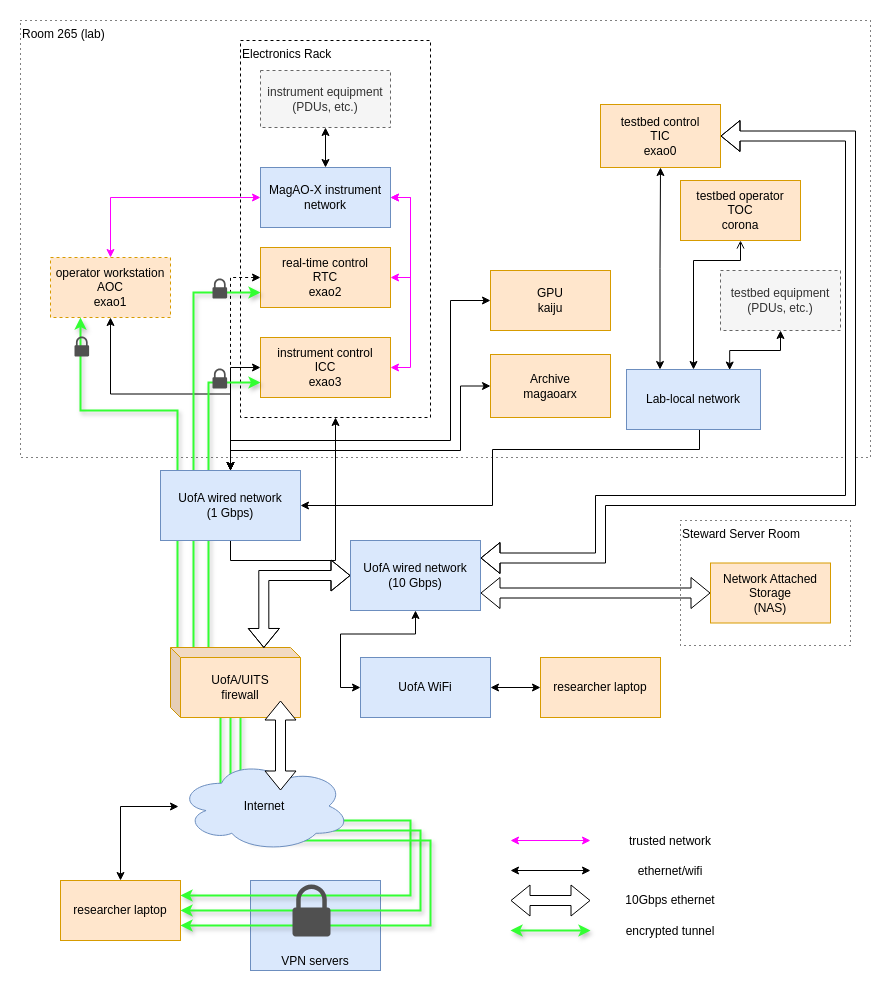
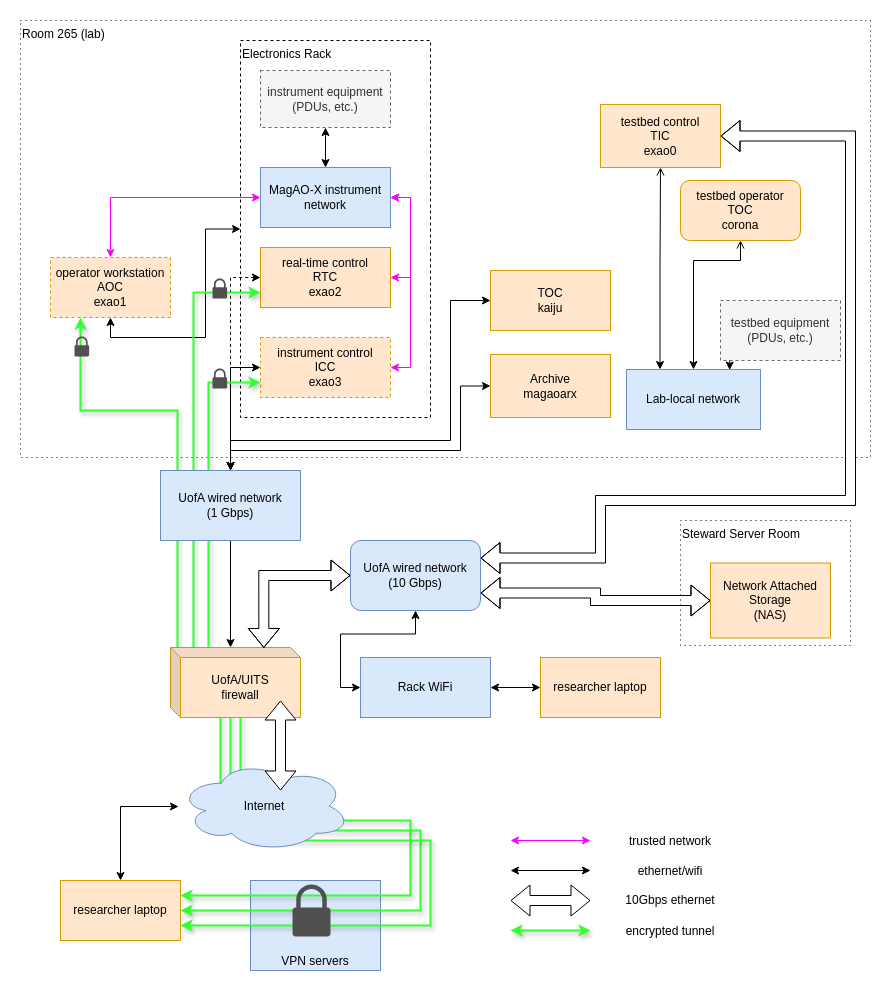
- <mxCell id="29" style="edgeStyle=orthogonalEdgeStyle;rounded=0;orthogonalLoop=1;jettySize=auto;html=1;exitX=0.25;exitY=0;exitDx=0;exitDy=0;entryX=0.5;entryY=1;entryDx=0;entryDy=0;startArrow=classic;startFill=1;" edge="1" parent="1" source="30" target="24"><mxGeometry relative="1" as="geometry" /></mxCell>
+ <mxCell id="29" style="edgeStyle=orthogonalEdgeStyle;rounded=0;orthogonalLoop=1;jettySize=auto;html=1;exitX=0.25;exitY=0;exitDx=0;exitDy=0;entryX=0.5;entryY=1;entryDx=0;entryDy=0;startArrow=classic;startFill=1;endArrow=open;" edge="1" parent="1" source="30" target="24"><mxGeometry relative="1" as="geometry" /></mxCell>
- <mxCell id="31" value="&lt;div&gt;testbed operator&lt;/div&gt;&lt;div&gt;TOC&lt;/div&gt;&lt;div&gt;corona&lt;br&gt;&lt;/div&gt;" style="rounded=0;whiteSpace=wrap;html=1;fillColor=#ffe6cc;strokeColor=#d79b00;" parent="1" vertex="1"><mxGeometry x="680" y="180" width="120" height="60" as="geometry" /></mxCell>
+ <mxCell id="31" value="&lt;div&gt;testbed operator&lt;/div&gt;&lt;div&gt;TOC&lt;/div&gt;&lt;div&gt;corona&lt;br&gt;&lt;/div&gt;" style="whiteSpace=wrap;html=1;fillColor=#ffe6cc;strokeColor=#d79b00;rounded=1;" parent="1" vertex="1"><mxGeometry x="680" y="180" width="120" height="60" as="geometry" /></mxCell>
- <mxCell id="33" value="&lt;div&gt;GPU&lt;/div&gt;&lt;div&gt;kaiju&lt;br&gt;&lt;/div&gt;" style="rounded=0;whiteSpace=wrap;html=1;fillColor=#ffe6cc;strokeColor=#d79b00;" parent="1" vertex="1"><mxGeometry x="490" y="270" width="120" height="60" as="geometry" /></mxCell>
+ <mxCell id="33" value="&lt;div&gt;TOC&lt;/div&gt;&lt;div&gt;kaiju&lt;br&gt;&lt;/div&gt;" style="rounded=0;whiteSpace=wrap;html=1;fillColor=#ffe6cc;strokeColor=#d79b00;" parent="1" vertex="1"><mxGeometry x="490" y="270" width="120" height="60" as="geometry" /></mxCell>
- <mxCell id="35" value="&lt;div&gt;testbed equipment&lt;/div&gt;&lt;div&gt;(PDUs, etc.)&lt;br&gt;&lt;/div&gt;" style="rounded=0;whiteSpace=wrap;html=1;fillColor=#f5f5f5;strokeColor=#666666;fontColor=#333333;dashed=1;" parent="1" vertex="1"><mxGeometry x="720" y="270" width="120" height="60" as="geometry" /></mxCell>
+ <mxCell id="35" value="&lt;div&gt;testbed equipment&lt;/div&gt;&lt;div&gt;(PDUs, etc.)&lt;br&gt;&lt;/div&gt;" style="rounded=0;whiteSpace=wrap;html=1;fillColor=#f5f5f5;strokeColor=#666666;fontColor=#333333;dashed=1;" parent="1" vertex="1"><mxGeometry x="720" y="300" width="120" height="60" as="geometry" /></mxCell>
- <mxCell id="10" value="&lt;div&gt;instrument control&lt;/div&gt;&lt;div&gt;ICC&lt;/div&gt;&lt;div&gt;exao3&lt;br&gt;&lt;/div&gt;" style="rounded=0;whiteSpace=wrap;html=1;fillColor=#ffe6cc;strokeColor=#d79b00;" parent="1" vertex="1"><mxGeometry x="260" y="337" width="130" height="60" as="geometry" /></mxCell>
+ <mxCell id="10" value="&lt;div&gt;instrument control&lt;/div&gt;&lt;div&gt;ICC&lt;/div&gt;&lt;div&gt;exao3&lt;br&gt;&lt;/div&gt;" style="rounded=0;whiteSpace=wrap;html=1;fillColor=#ffe6cc;strokeColor=#d79b00;dashed=1;" parent="1" vertex="1"><mxGeometry x="260" y="337" width="130" height="60" as="geometry" /></mxCell>
- <mxCell id="6" style="edgeStyle=orthogonalEdgeStyle;rounded=0;orthogonalLoop=1;jettySize=auto;html=1;exitX=0.5;exitY=1;exitDx=0;exitDy=0;entryX=0.5;entryY=0;entryDx=0;entryDy=0;startArrow=classic;startFill=1;" parent="1" source="7" target="44" edge="1"><mxGeometry relative="1" as="geometry" /></mxCell>
+ <mxCell id="6" style="edgeStyle=orthogonalEdgeStyle;rounded=0;orthogonalLoop=1;jettySize=auto;html=1;exitX=0.5;exitY=1;exitDx=0;exitDy=0;startArrow=classic;startFill=1;" parent="1" source="7" target="5" edge="1"><mxGeometry relative="1" as="geometry" /></mxCell>
- <mxCell id="27" style="edgeStyle=orthogonalEdgeStyle;rounded=0;orthogonalLoop=1;jettySize=auto;html=1;exitX=0.5;exitY=1;exitDx=0;exitDy=0;entryX=1;entryY=0.5;entryDx=0;entryDy=0;" parent="1" source="30" target="44" edge="1"><mxGeometry relative="1" as="geometry"><Array as="points"><mxPoint x="699" y="449" /><mxPoint x="492" y="449" /><mxPoint x="492" y="505" /></Array></mxGeometry></mxCell>
- <mxCell id="43" style="edgeStyle=orthogonalEdgeStyle;rounded=0;orthogonalLoop=1;jettySize=auto;html=1;exitX=0.5;exitY=1;exitDx=0;exitDy=0;" parent="1" source="44" target="5" edge="1"><mxGeometry relative="1" as="geometry" /></mxCell>
+ <mxCell id="43" style="edgeStyle=orthogonalEdgeStyle;rounded=0;orthogonalLoop=1;jettySize=auto;html=1;exitX=0.5;exitY=1;exitDx=0;exitDy=0;entryX=0;entryY=0;entryDx=60;entryDy=0;entryPerimeter=0;" parent="1" source="44" target="45" edge="1"><mxGeometry relative="1" as="geometry" /></mxCell>
- <mxCell id="14" value="&lt;div&gt;UofA wired network&lt;/div&gt;&lt;div&gt;(10 Gbps)&lt;br&gt;&lt;/div&gt;" style="rounded=0;whiteSpace=wrap;html=1;fillColor=#dae8fc;strokeColor=#6c8ebf;" parent="1" vertex="1"><mxGeometry x="350" y="540" width="130" height="70" as="geometry" /></mxCell>
+ <mxCell id="14" value="&lt;div&gt;UofA wired network&lt;/div&gt;&lt;div&gt;(10 Gbps)&lt;br&gt;&lt;/div&gt;" style="whiteSpace=wrap;html=1;fillColor=#dae8fc;strokeColor=#6c8ebf;rounded=1;" parent="1" vertex="1"><mxGeometry x="350" y="540" width="130" height="70" as="geometry" /></mxCell>
- <mxCell id="22" value="&lt;div&gt;Network Attached Storage&lt;/div&gt;&lt;div&gt;(NAS)&lt;br&gt;&lt;/div&gt;" style="rounded=0;whiteSpace=wrap;html=1;fillColor=#ffe6cc;strokeColor=#d79b00;" parent="1" vertex="1"><mxGeometry x="710" y="562.5" width="120" height="60" as="geometry" /></mxCell>
+ <mxCell id="22" value="&lt;div&gt;Network Attached Storage&lt;/div&gt;&lt;div&gt;(NAS)&lt;br&gt;&lt;/div&gt;" style="rounded=0;whiteSpace=wrap;html=1;fillColor=#ffe6cc;strokeColor=#d79b00;" parent="1" vertex="1"><mxGeometry x="710" y="562.5" width="120" height="75" as="geometry" /></mxCell>
- <mxCell id="18" value="UofA WiFi" style="rounded=0;whiteSpace=wrap;html=1;fillColor=#dae8fc;strokeColor=#6c8ebf;" parent="1" vertex="1"><mxGeometry x="360" y="657" width="130" height="60" as="geometry" /></mxCell>
+ <mxCell id="18" value="Rack WiFi" style="rounded=0;whiteSpace=wrap;html=1;fillColor=#dae8fc;strokeColor=#6c8ebf;" parent="1" vertex="1"><mxGeometry x="360" y="657" width="130" height="60" as="geometry" /></mxCell>
